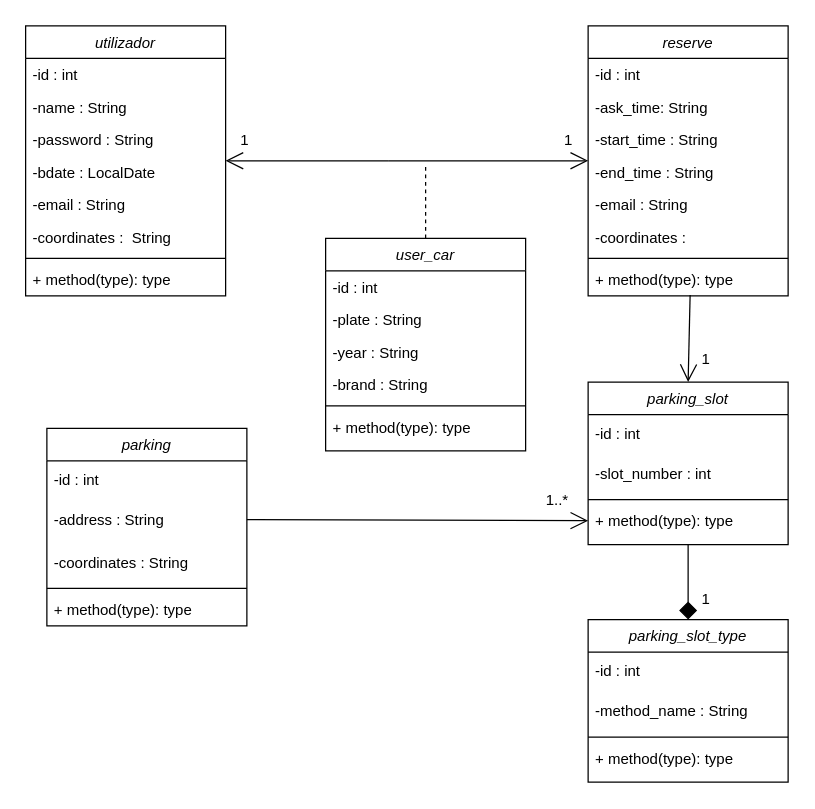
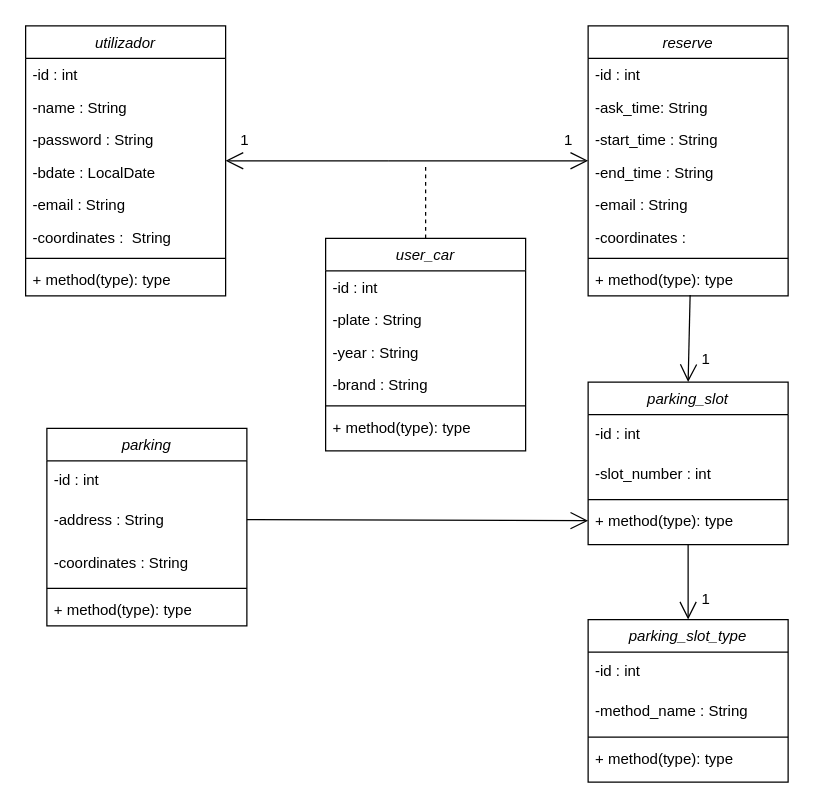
- <mxCell id="51" value="1..*" style="text;html=1;align=center;verticalAlign=middle;resizable=0;points=[];autosize=1;strokeColor=none;fillColor=none;" vertex="1" parent="1"><mxGeometry x="430" y="390" width="30" height="20" as="geometry" /></mxCell>
- <mxCell id="53" value="" style="endArrow=diamond;endFill=1;endSize=12;html=1;rounded=0;entryX=0.5;entryY=0;entryDx=0;entryDy=0;exitX=0.5;exitY=1;exitDx=0;exitDy=0;" edge="1" parent="1" source="27" target="32"><mxGeometry width="160" relative="1" as="geometry"><mxPoint x="406" y="466" as="sourcePoint" /><mxPoint x="260" y="658" as="targetPoint" /></mxGeometry></mxCell>
+ <mxCell id="53" value="" style="endArrow=open;endFill=1;endSize=12;html=1;rounded=0;entryX=0.5;entryY=0;entryDx=0;entryDy=0;exitX=0.5;exitY=1;exitDx=0;exitDy=0;" edge="1" parent="1" source="27" target="32"><mxGeometry width="160" relative="1" as="geometry"><mxPoint x="406" y="466" as="sourcePoint" /><mxPoint x="260" y="658" as="targetPoint" /></mxGeometry></mxCell>
